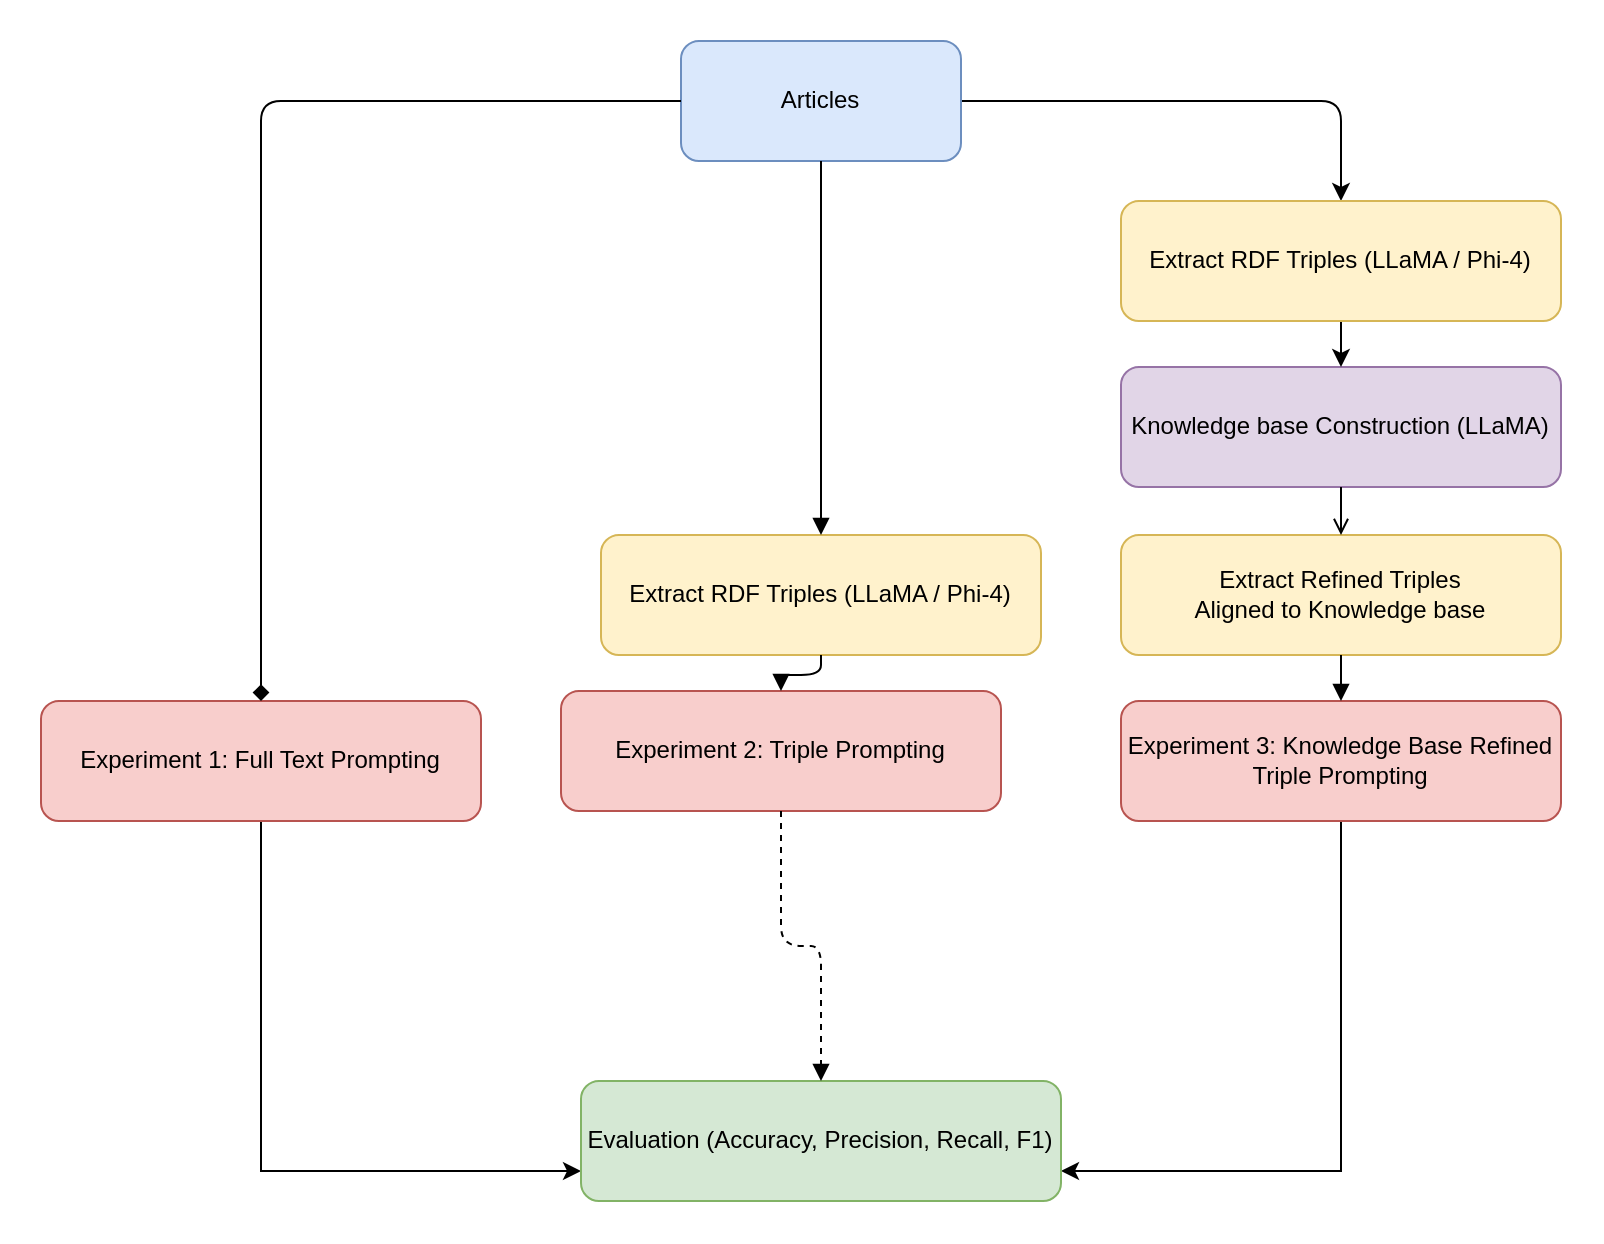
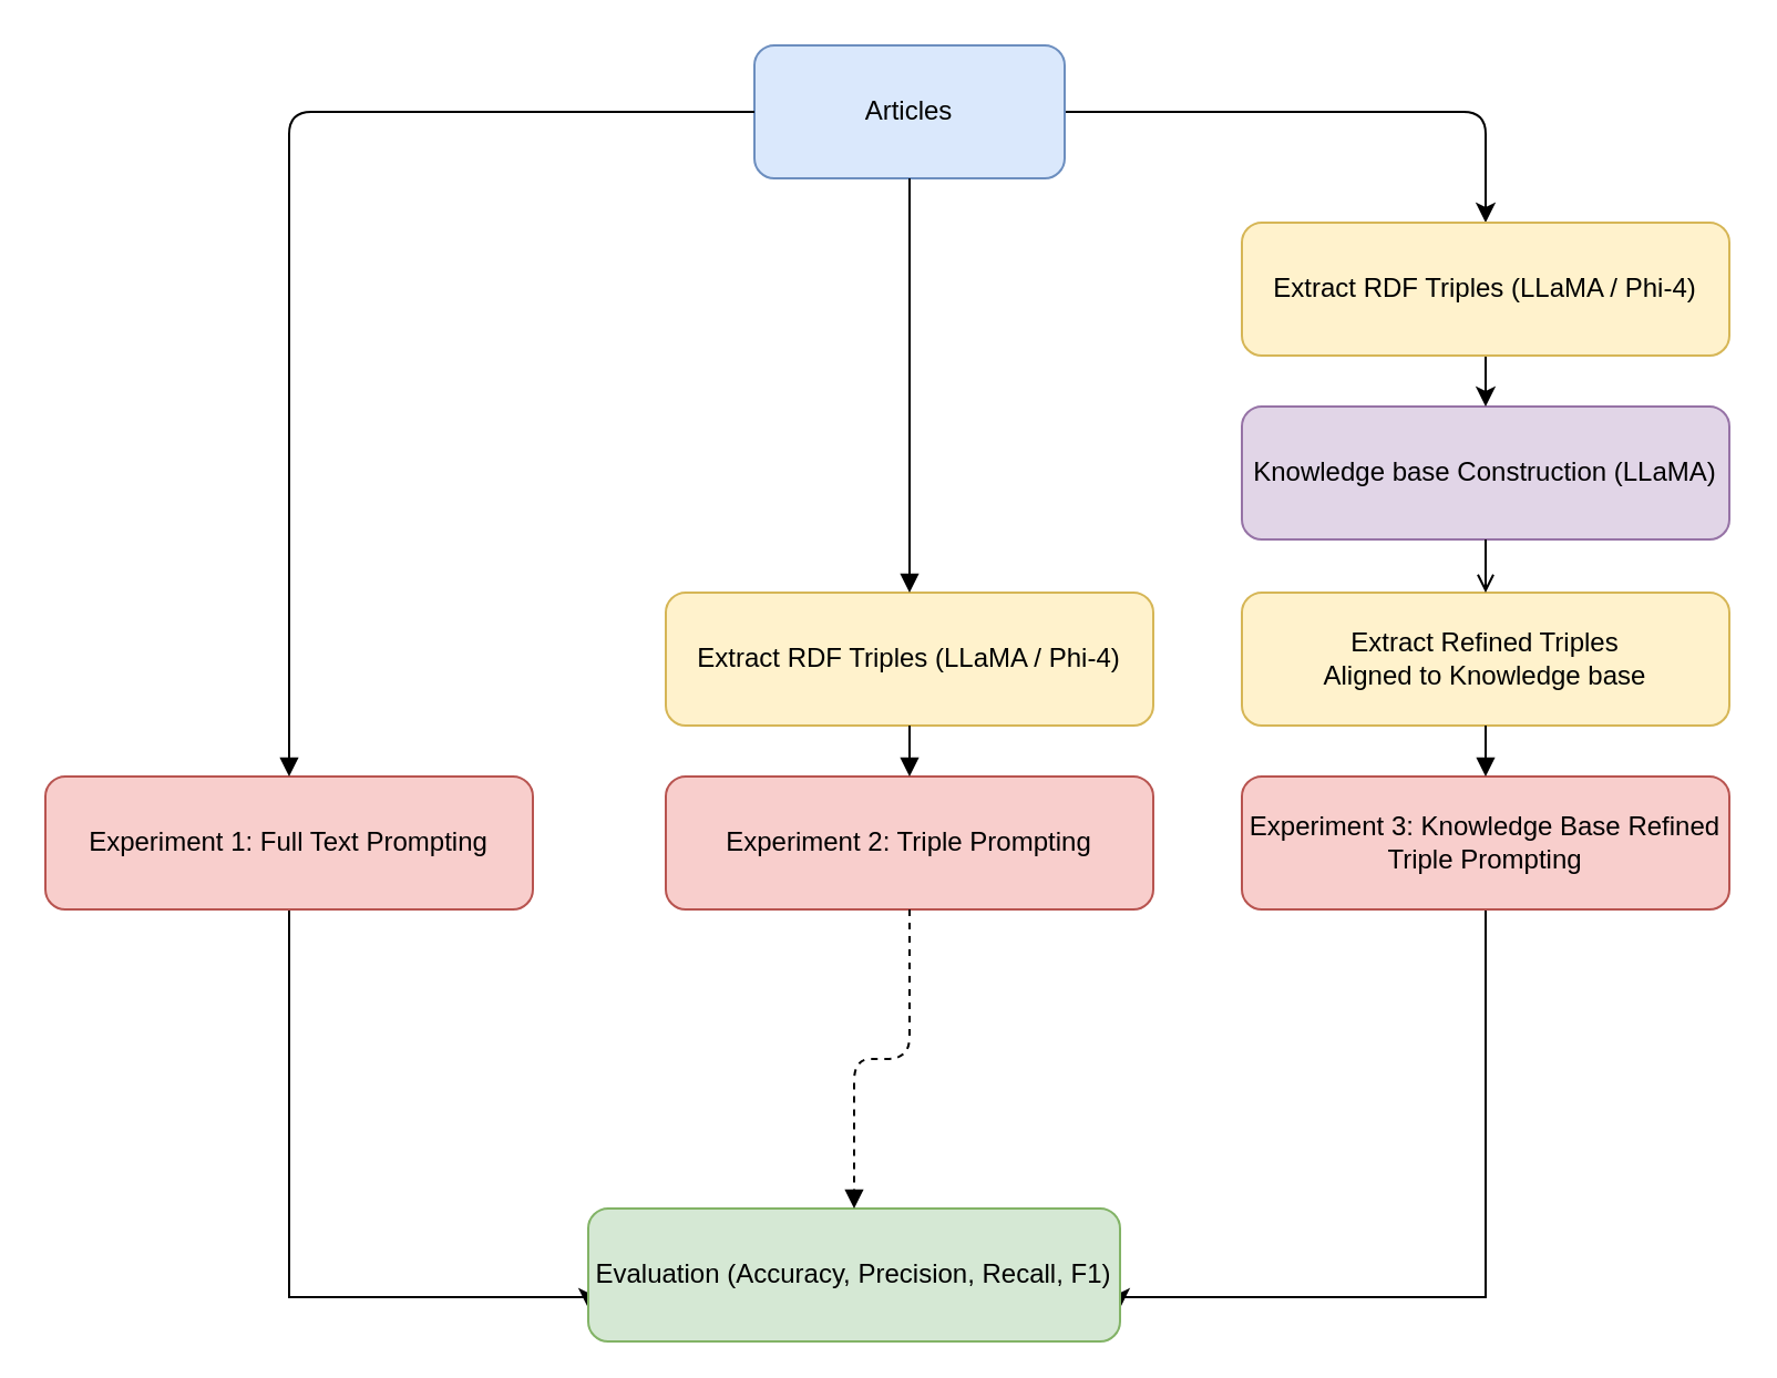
- <mxCell id="6" style="edgeStyle=orthogonalEdgeStyle;endArrow=diamond;" parent="1" source="3" target="5" edge="1"><mxGeometry relative="1" as="geometry" /></mxCell>
+ <mxCell id="6" style="edgeStyle=orthogonalEdgeStyle;endArrow=block;" parent="1" source="3" target="5" edge="1"><mxGeometry relative="1" as="geometry" /></mxCell>
- <mxCell id="8" value="Experiment 2: Triple Prompting" style="shape=rectangle;whiteSpace=wrap;rounded=1;fillColor=#f8cecc;strokeColor=#b85450;" parent="1" vertex="1"><mxGeometry x="280" y="345" width="220" height="60" as="geometry" /></mxCell>
+ <mxCell id="8" value="Experiment 2: Triple Prompting" style="shape=rectangle;whiteSpace=wrap;rounded=1;fillColor=#f8cecc;strokeColor=#b85450;" parent="1" vertex="1"><mxGeometry x="300" y="350" width="220" height="60" as="geometry" /></mxCell>
- <mxCell id="17" value="Evaluation (Accuracy, Precision, Recall, F1)" style="shape=rectangle;whiteSpace=wrap;rounded=1;fillColor=#d5e8d4;strokeColor=#82b366;" parent="1" vertex="1"><mxGeometry x="290" y="540" width="240" height="60" as="geometry" /></mxCell>
+ <mxCell id="17" value="Evaluation (Accuracy, Precision, Recall, F1)" style="shape=rectangle;whiteSpace=wrap;rounded=1;fillColor=#d5e8d4;strokeColor=#82b366;" parent="1" vertex="1"><mxGeometry x="265" y="545" width="240" height="60" as="geometry" /></mxCell>
